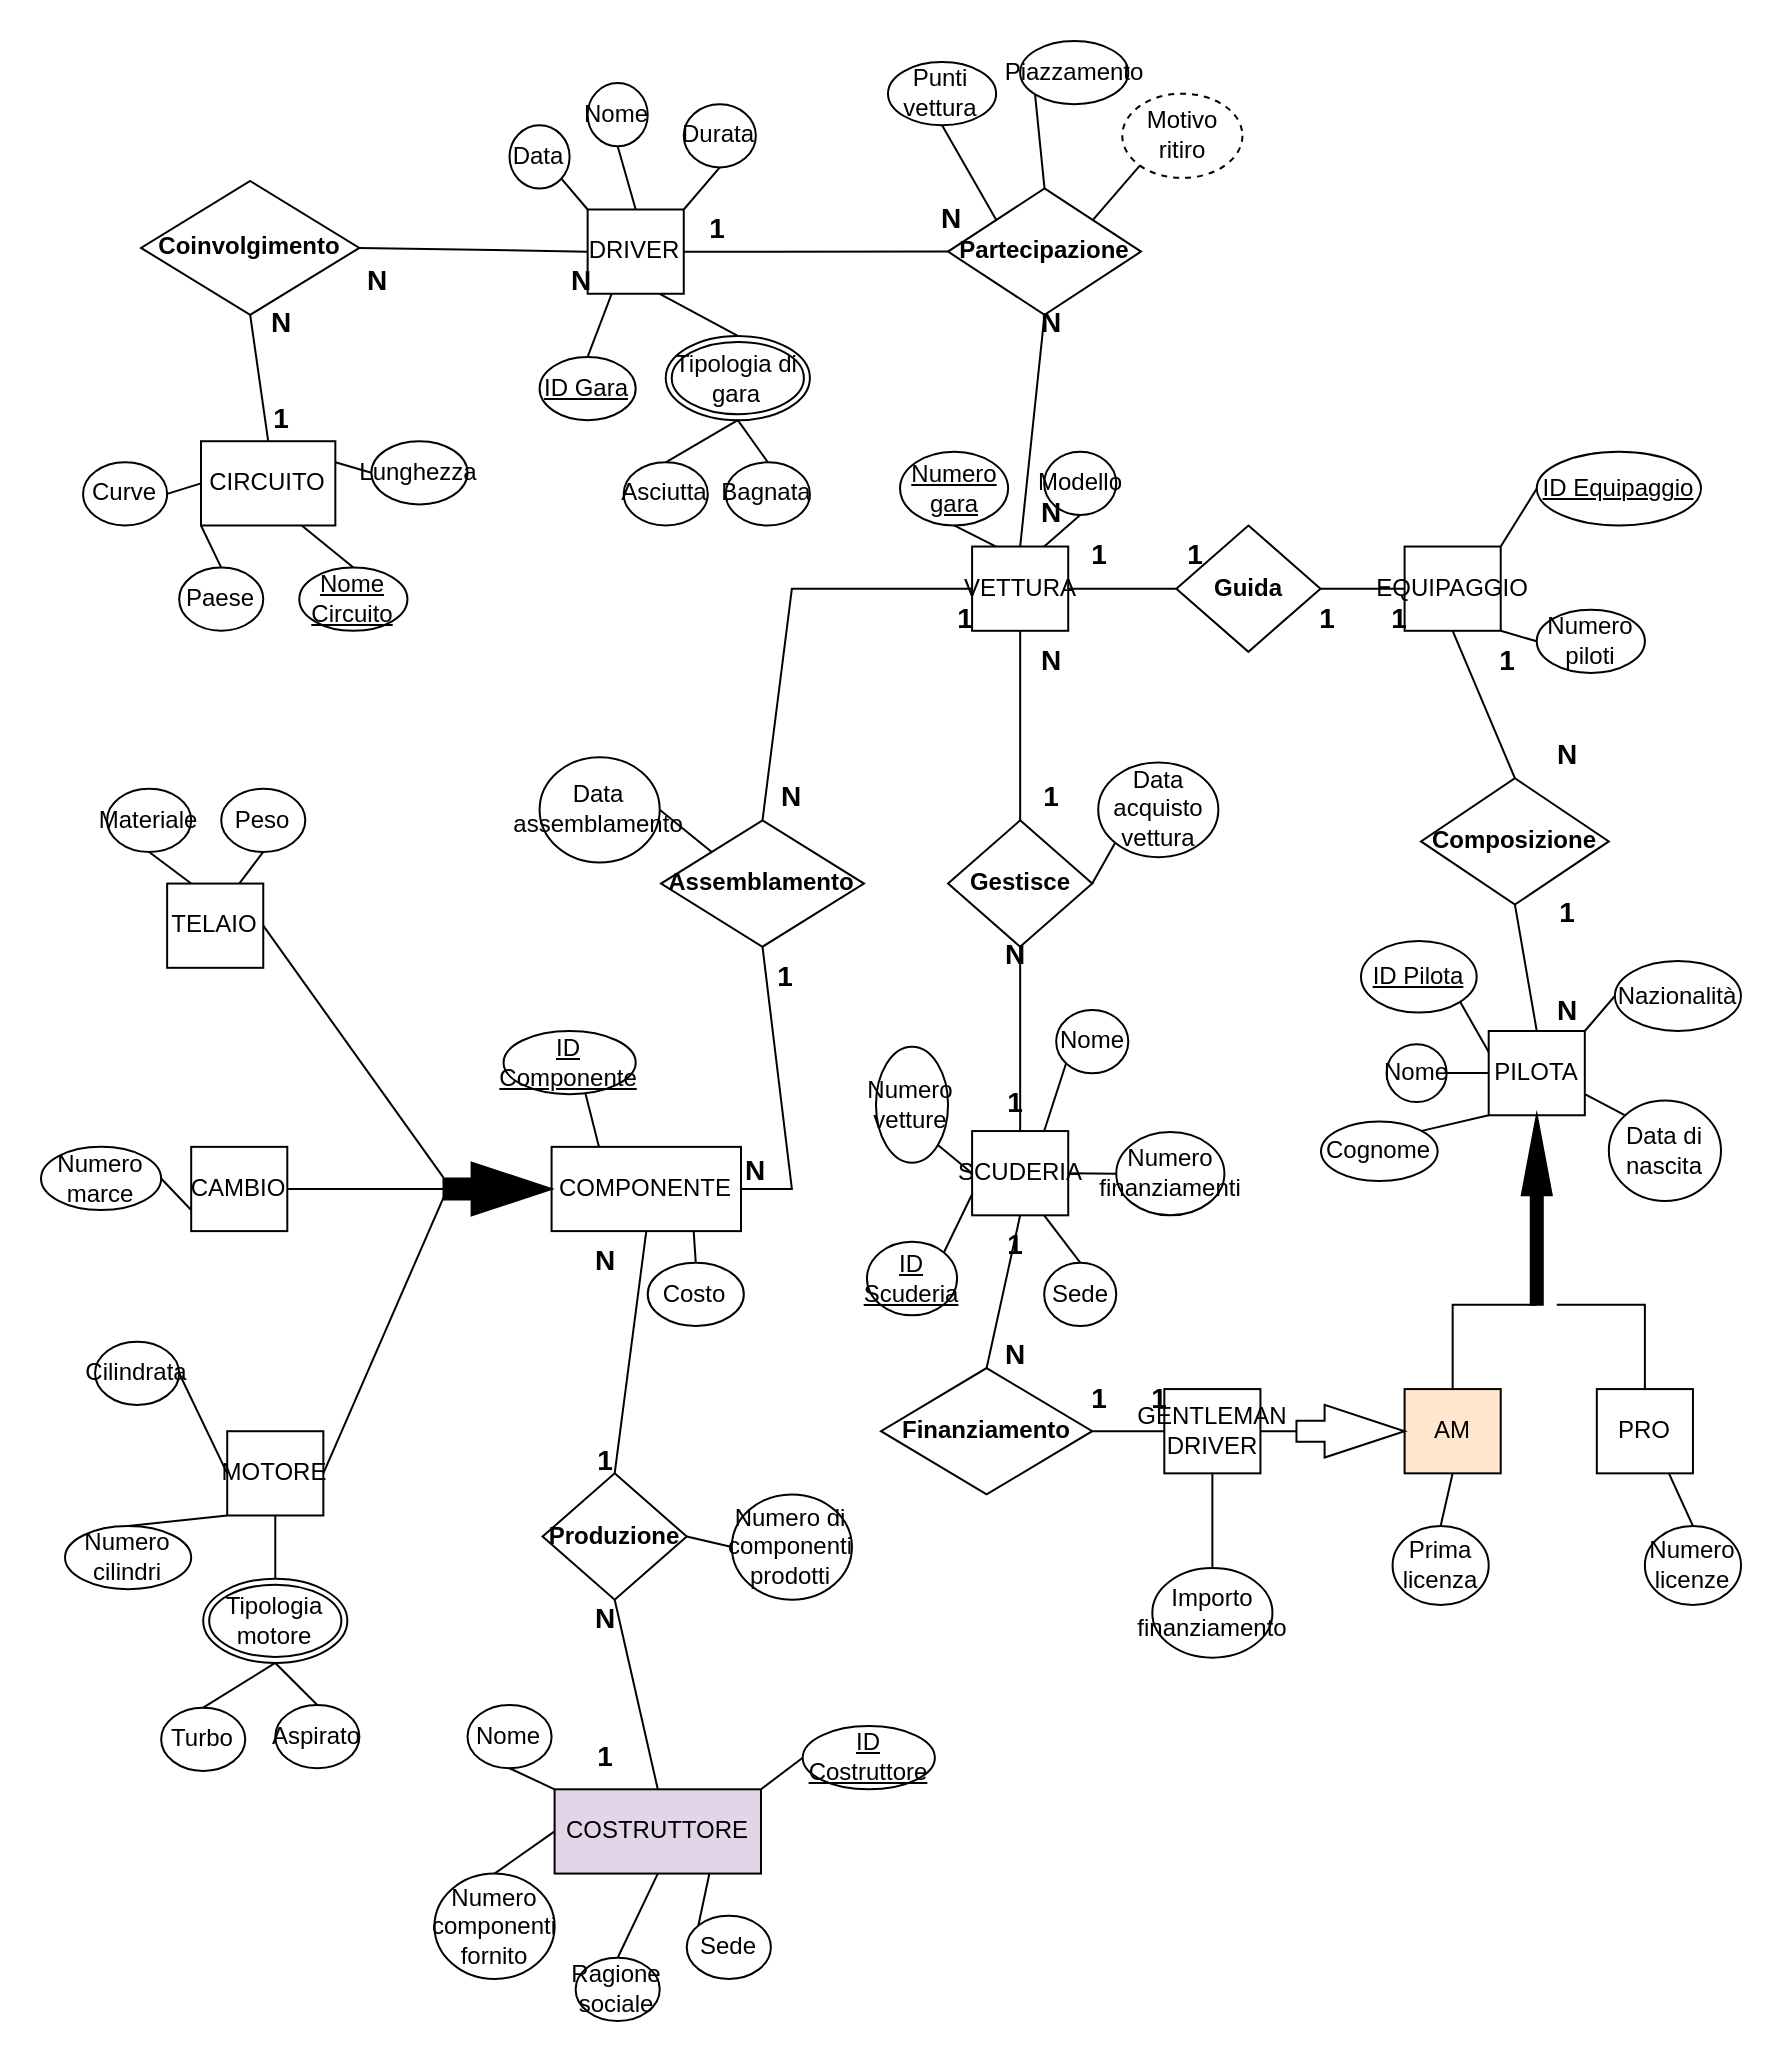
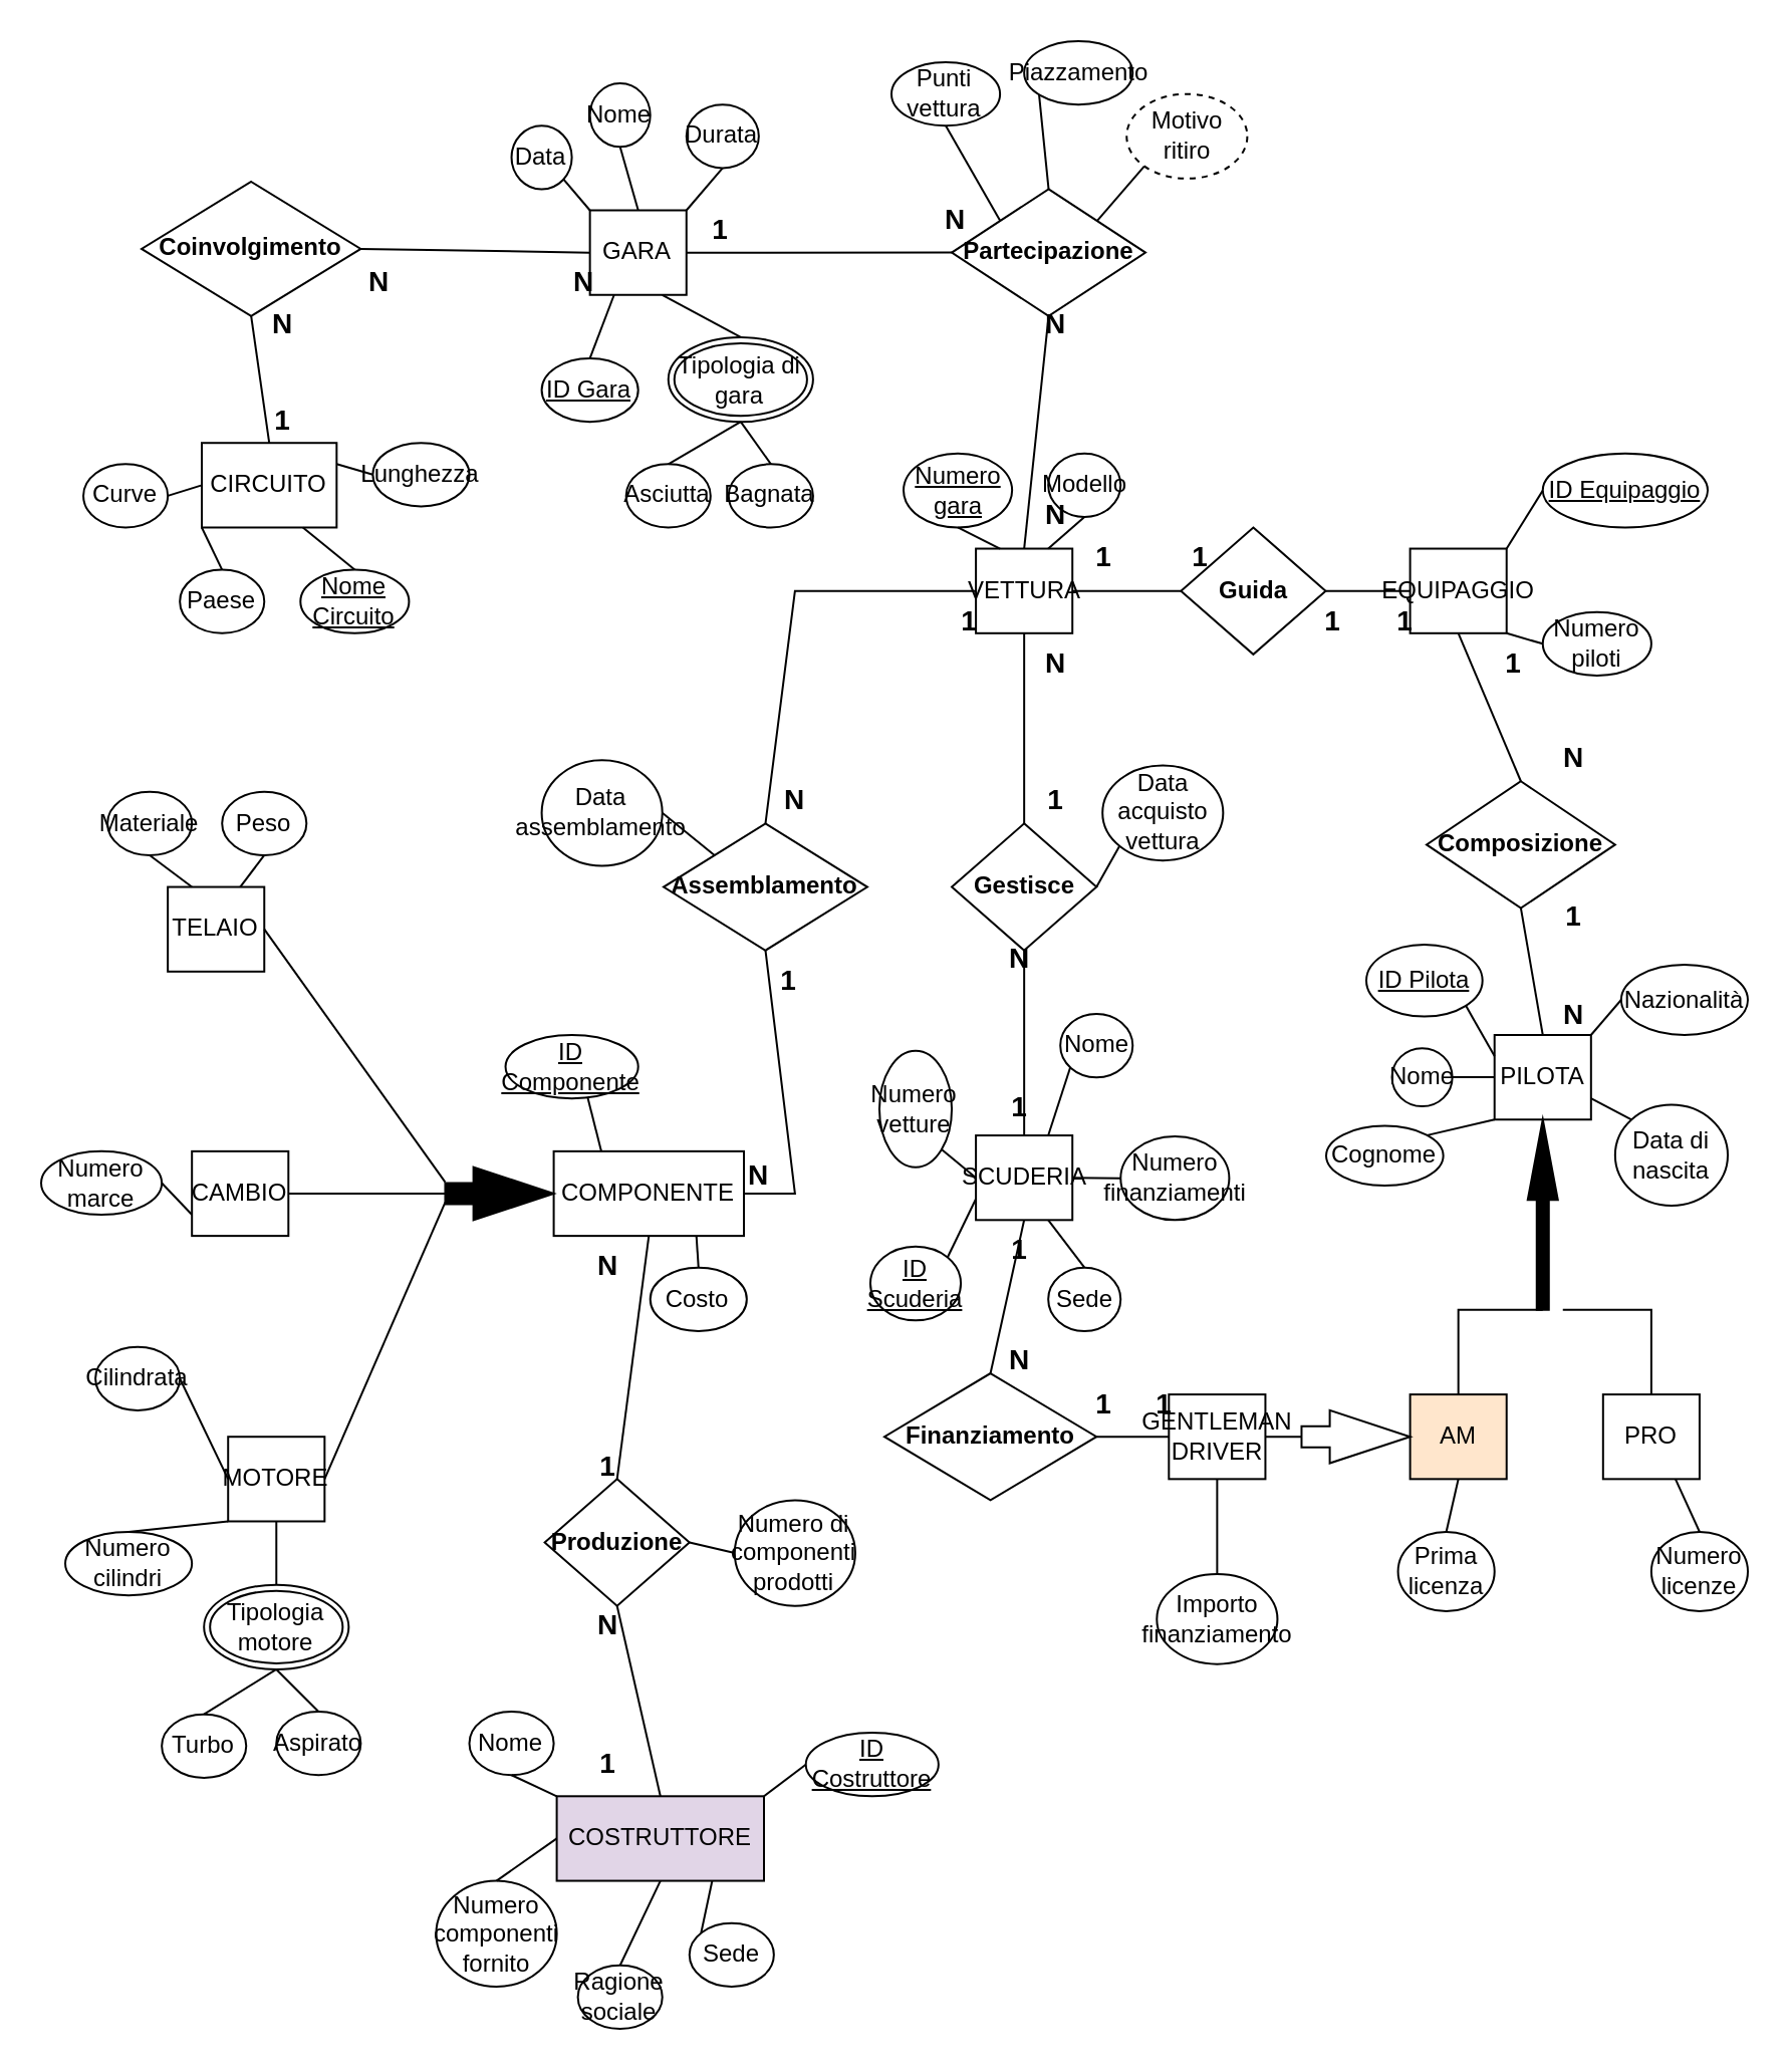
- <mxCell id="6" value="DRIVER" style="whiteSpace=wrap;html=1;align=center;" parent="2" vertex="1"><mxGeometry x="273.322" y="84.255" width="48.057" height="42.128" as="geometry" /></mxCell>
+ <mxCell id="6" value="GARA" style="whiteSpace=wrap;html=1;align=center;" parent="2" vertex="1"><mxGeometry x="273.322" y="84.255" width="48.057" height="42.128" as="geometry" /></mxCell>
